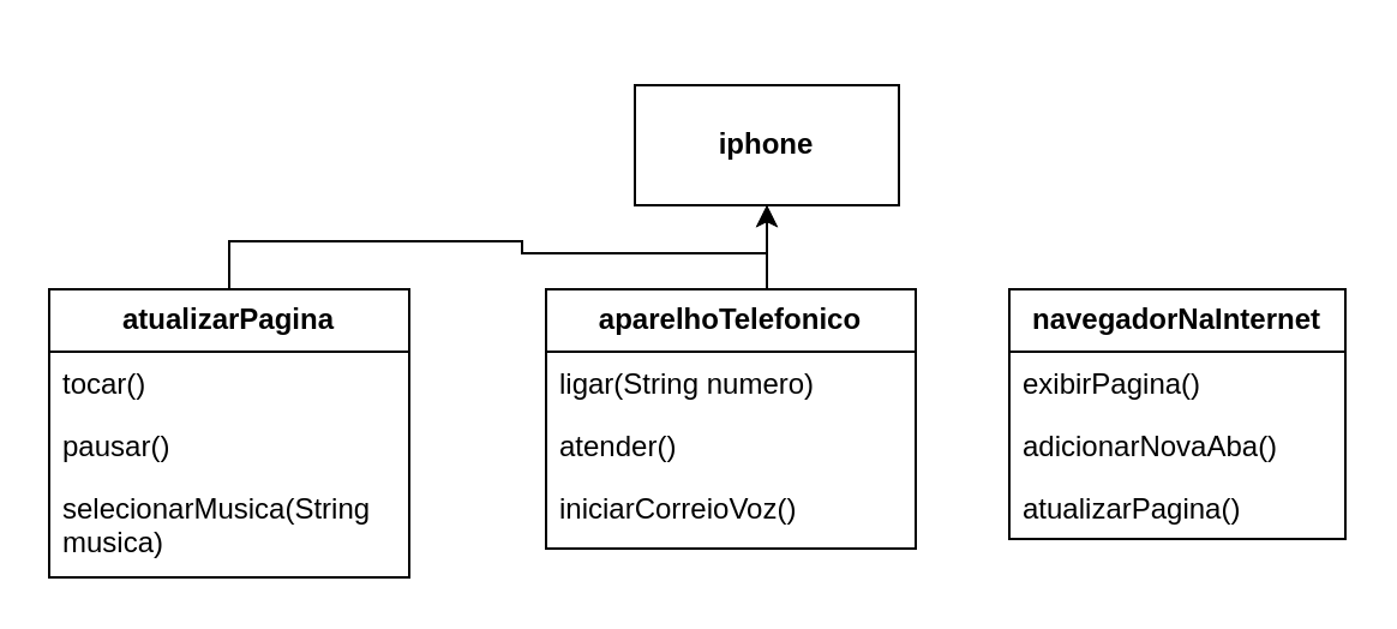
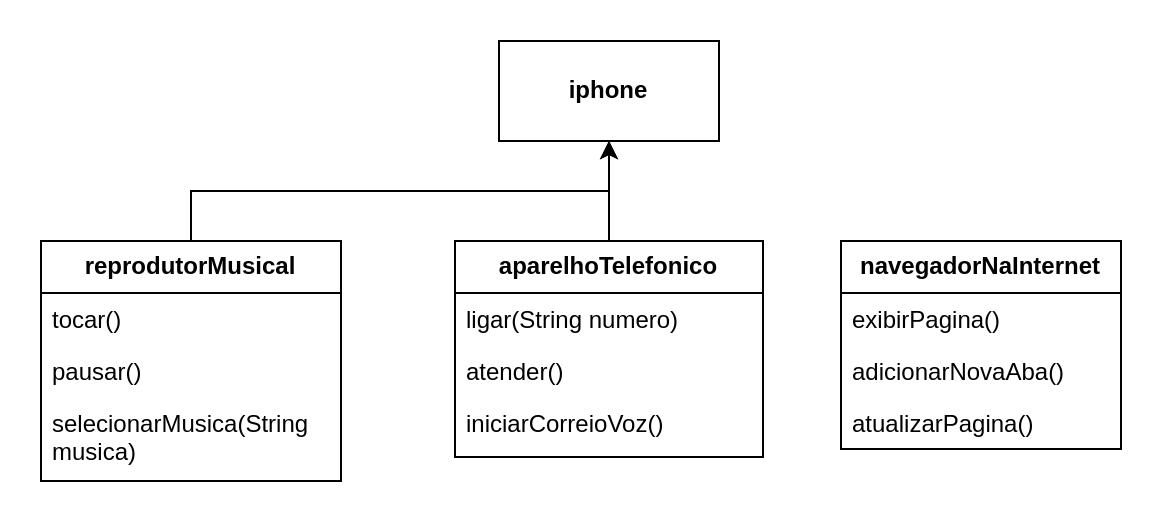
- <mxCell id="2" value="&lt;b&gt;iphone&lt;/b&gt;" style="html=1;whiteSpace=wrap;" parent="1" vertex="1"><mxGeometry x="264" y="35" width="110" height="50" as="geometry" /></mxCell>
+ <mxCell id="2" value="&lt;b&gt;iphone&lt;/b&gt;" style="html=1;whiteSpace=wrap;" parent="1" vertex="1"><mxGeometry x="249" y="20" width="110" height="50" as="geometry" /></mxCell>
- <mxCell id="4" value="&lt;b&gt;atualizarPagina&lt;/b&gt;" style="swimlane;fontStyle=0;childLayout=stackLayout;horizontal=1;startSize=26;fillColor=none;horizontalStack=0;resizeParent=1;resizeParentMax=0;resizeLast=0;collapsible=1;marginBottom=0;whiteSpace=wrap;html=1;" parent="1" vertex="1"><mxGeometry x="20" y="120" width="150" height="120" as="geometry" /></mxCell>
+ <mxCell id="4" value="&lt;b&gt;reprodutorMusical&lt;/b&gt;" style="swimlane;fontStyle=0;childLayout=stackLayout;horizontal=1;startSize=26;fillColor=none;horizontalStack=0;resizeParent=1;resizeParentMax=0;resizeLast=0;collapsible=1;marginBottom=0;whiteSpace=wrap;html=1;" parent="1" vertex="1"><mxGeometry x="20" y="120" width="150" height="120" as="geometry" /></mxCell>
